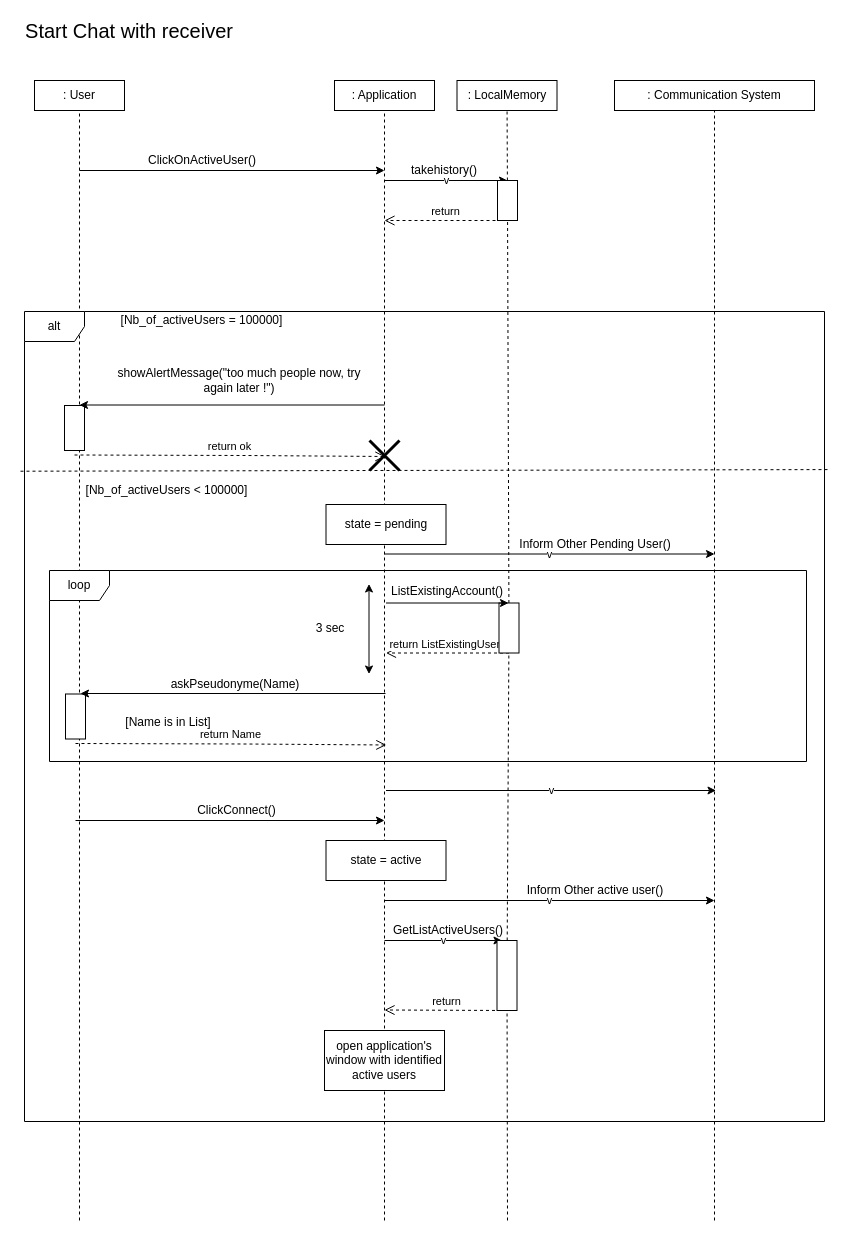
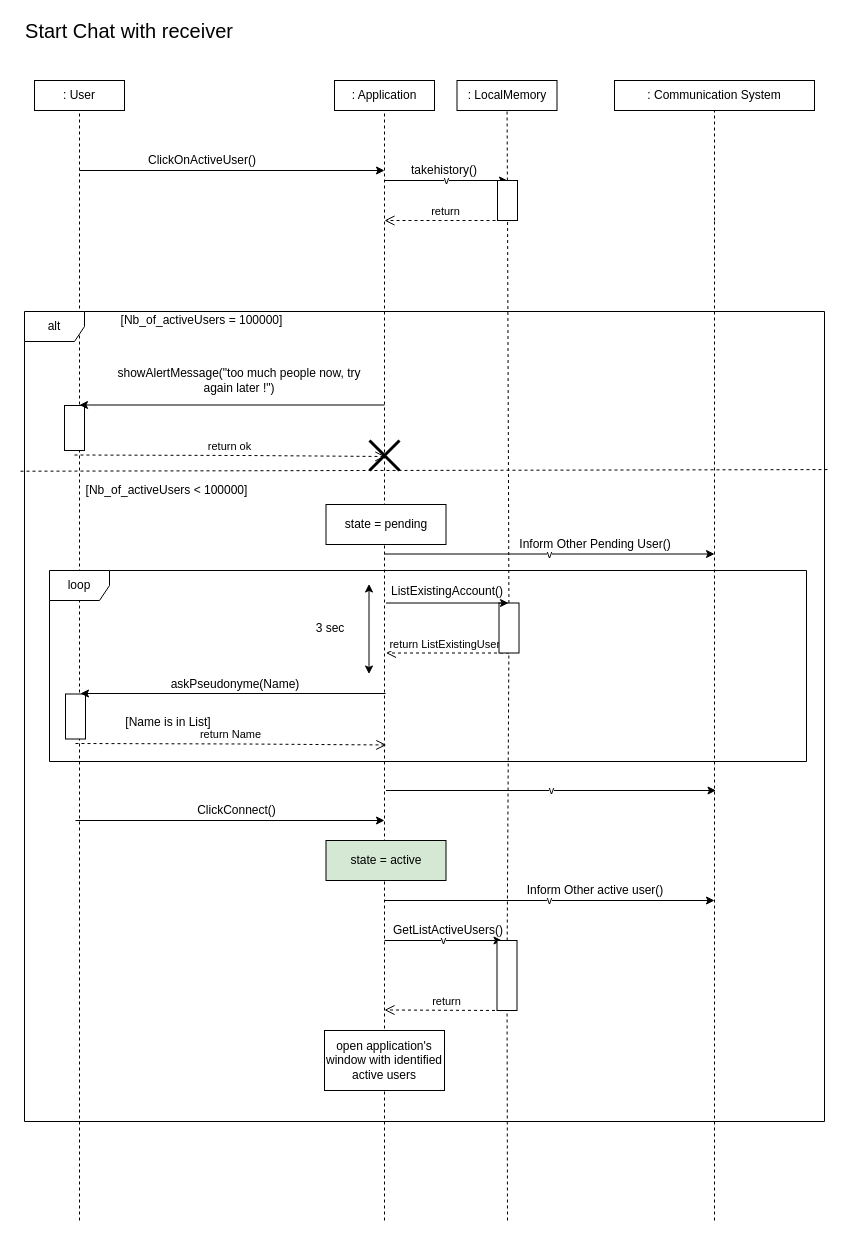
- <mxCell id="34" value="state = active" style="rounded=0;whiteSpace=wrap;html=1;" vertex="1" parent="1"><mxGeometry x="325.5" y="840" width="120" height="40" as="geometry" /></mxCell>
+ <mxCell id="34" value="state = active" style="rounded=0;whiteSpace=wrap;html=1;fillColor=#d5e8d4;" vertex="1" parent="1"><mxGeometry x="325.5" y="840" width="120" height="40" as="geometry" /></mxCell>
